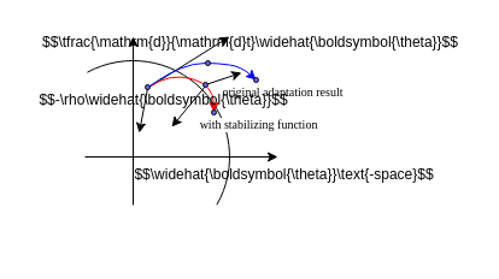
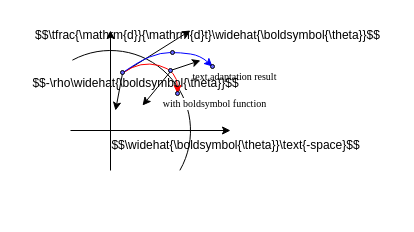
- <mxCell id="21" value="original adaptation result" style="text;html=1;align=center;verticalAlign=middle;resizable=0;points=[];autosize=1;strokeColor=none;fillColor=none;fontFamily=Times New Roman;fontSize=10;labelBackgroundColor=default;" parent="18" vertex="1"><mxGeometry x="174" y="61" width="120" height="30" as="geometry" /></mxCell>
+ <mxCell id="21" value="text adaptation result" style="text;html=1;align=center;verticalAlign=middle;resizable=0;points=[];autosize=1;strokeColor=none;fillColor=none;fontFamily=Times New Roman;fontSize=10;labelBackgroundColor=default;" parent="18" vertex="1"><mxGeometry x="174" y="61" width="120" height="30" as="geometry" /></mxCell>
- <mxCell id="20" value="with stabilizing function" style="text;html=1;align=center;verticalAlign=middle;resizable=0;points=[];autosize=1;strokeColor=none;fillColor=none;fontFamily=Times New Roman;fontSize=10;labelBackgroundColor=default;" parent="18" vertex="1"><mxGeometry x="154" y="88" width="120" height="30" as="geometry" /></mxCell>
+ <mxCell id="20" value="with boldsymbol function" style="text;html=1;align=center;verticalAlign=middle;resizable=0;points=[];autosize=1;strokeColor=none;fillColor=none;fontFamily=Times New Roman;fontSize=10;labelBackgroundColor=default;" parent="18" vertex="1"><mxGeometry x="154" y="88" width="120" height="30" as="geometry" /></mxCell>
